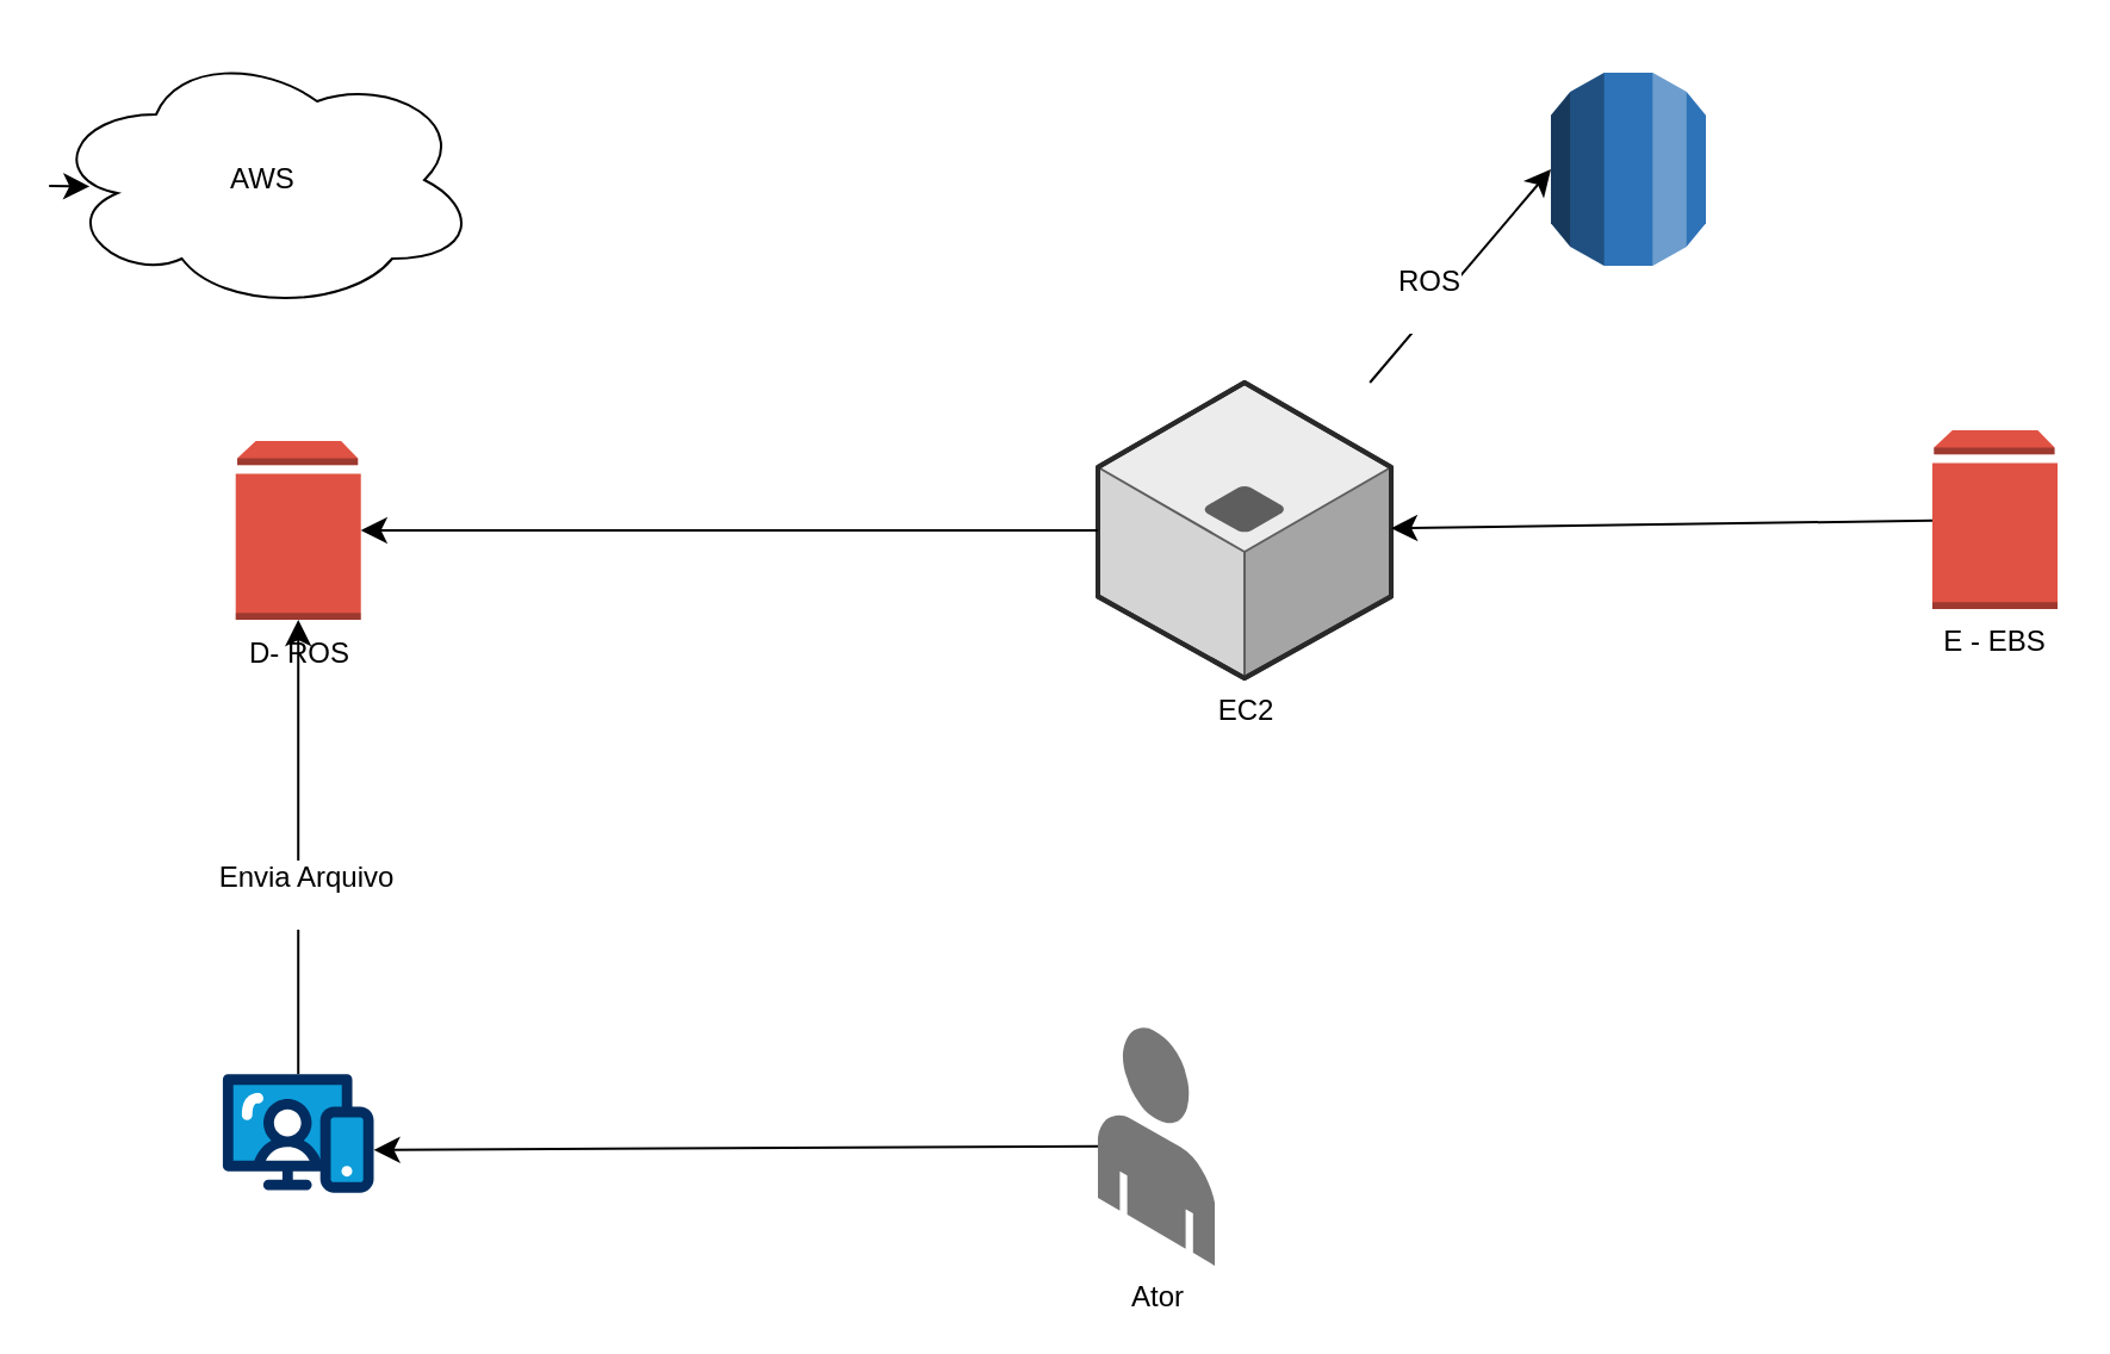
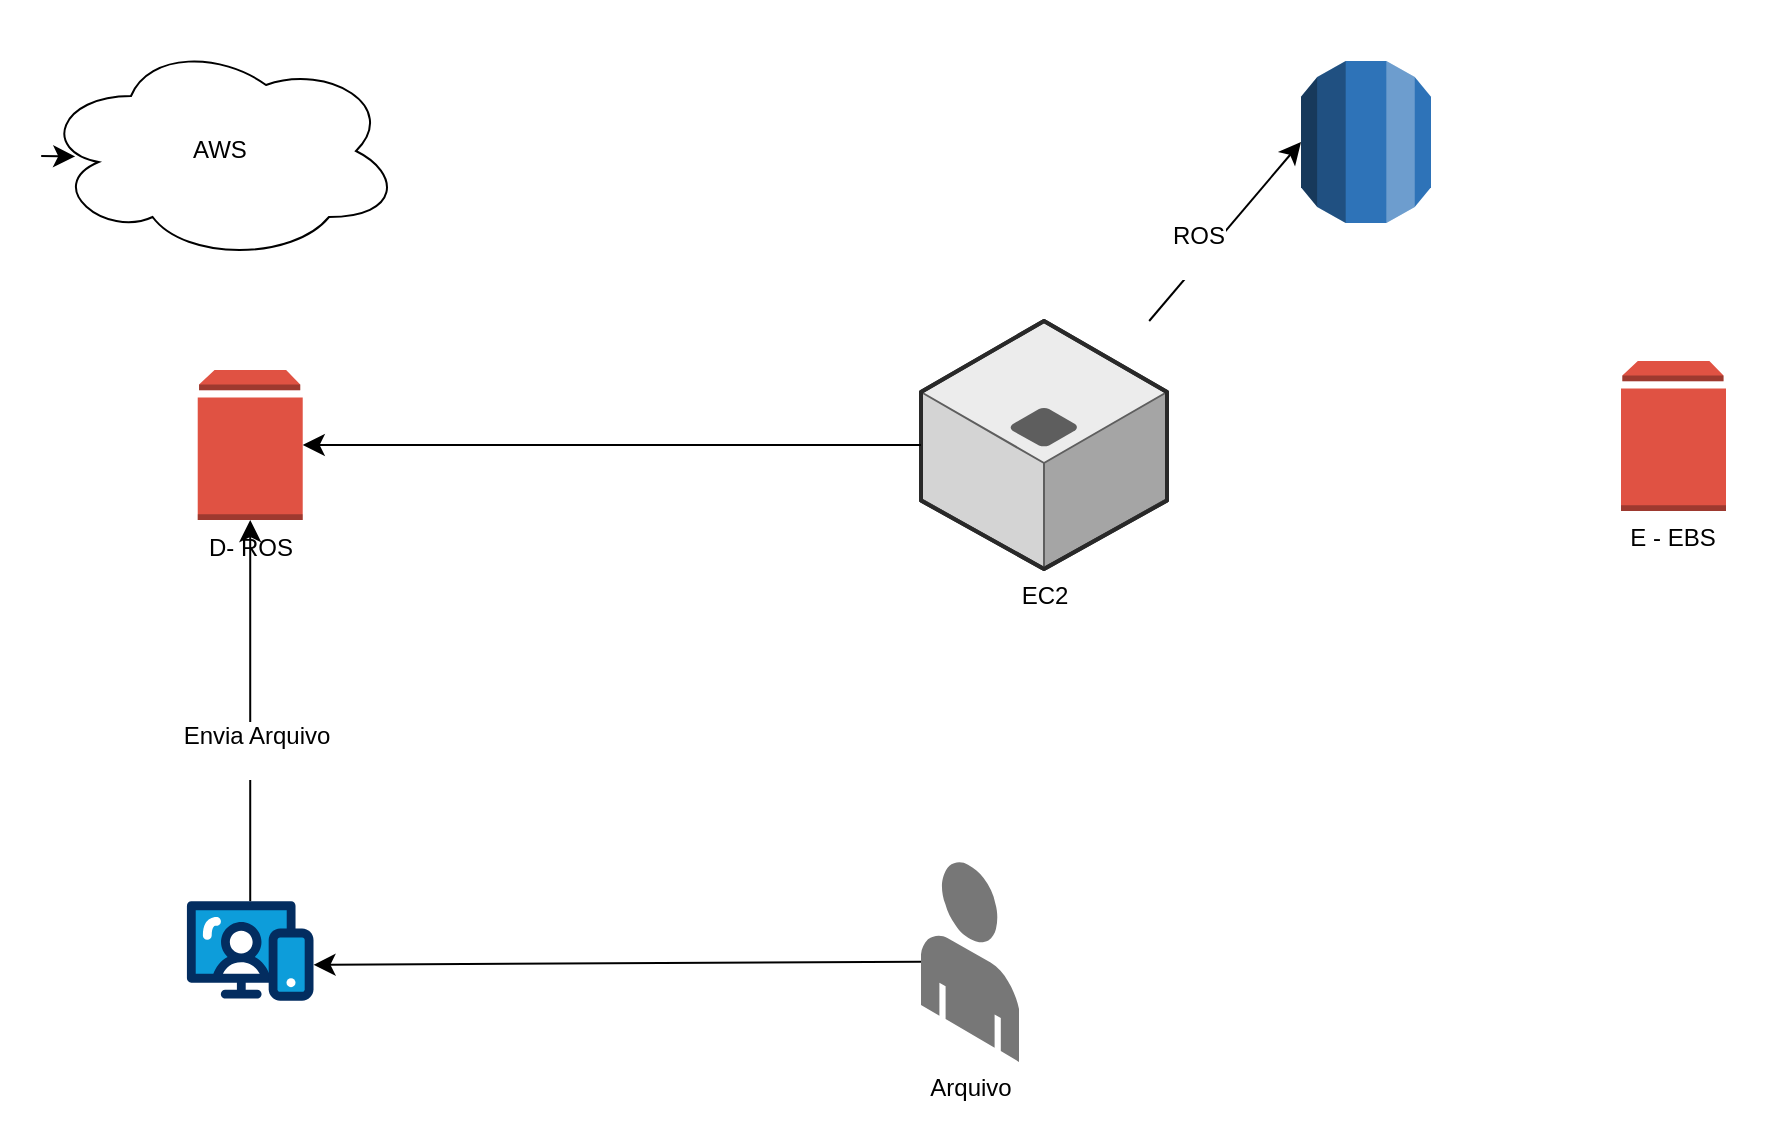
- <mxCell id="11" style="edgeStyle=none;curved=1;rounded=0;orthogonalLoop=1;jettySize=auto;html=1;fontSize=12;startSize=8;endSize=8;" edge="1" parent="1" source="12" target="9"><mxGeometry relative="1" as="geometry" /></mxCell>
- <mxCell id="7" value="Ator&lt;div&gt;&lt;br&gt;&lt;/div&gt;" style="verticalLabelPosition=bottom;html=1;verticalAlign=top;strokeWidth=1;align=center;outlineConnect=0;dashed=0;outlineConnect=0;shape=mxgraph.aws3d.end_user;strokeColor=none;fillColor=#777777;aspect=fixed;" vertex="1" parent="1"><mxGeometry x="460" y="430" width="49" height="100.46" as="geometry" /></mxCell>
+ <mxCell id="7" value="Arquivo&lt;div&gt;&lt;br&gt;&lt;/div&gt;" style="verticalLabelPosition=bottom;html=1;verticalAlign=top;strokeWidth=1;align=center;outlineConnect=0;dashed=0;outlineConnect=0;shape=mxgraph.aws3d.end_user;strokeColor=none;fillColor=#777777;aspect=fixed;" vertex="1" parent="1"><mxGeometry x="460" y="430" width="49" height="100.46" as="geometry" /></mxCell>
